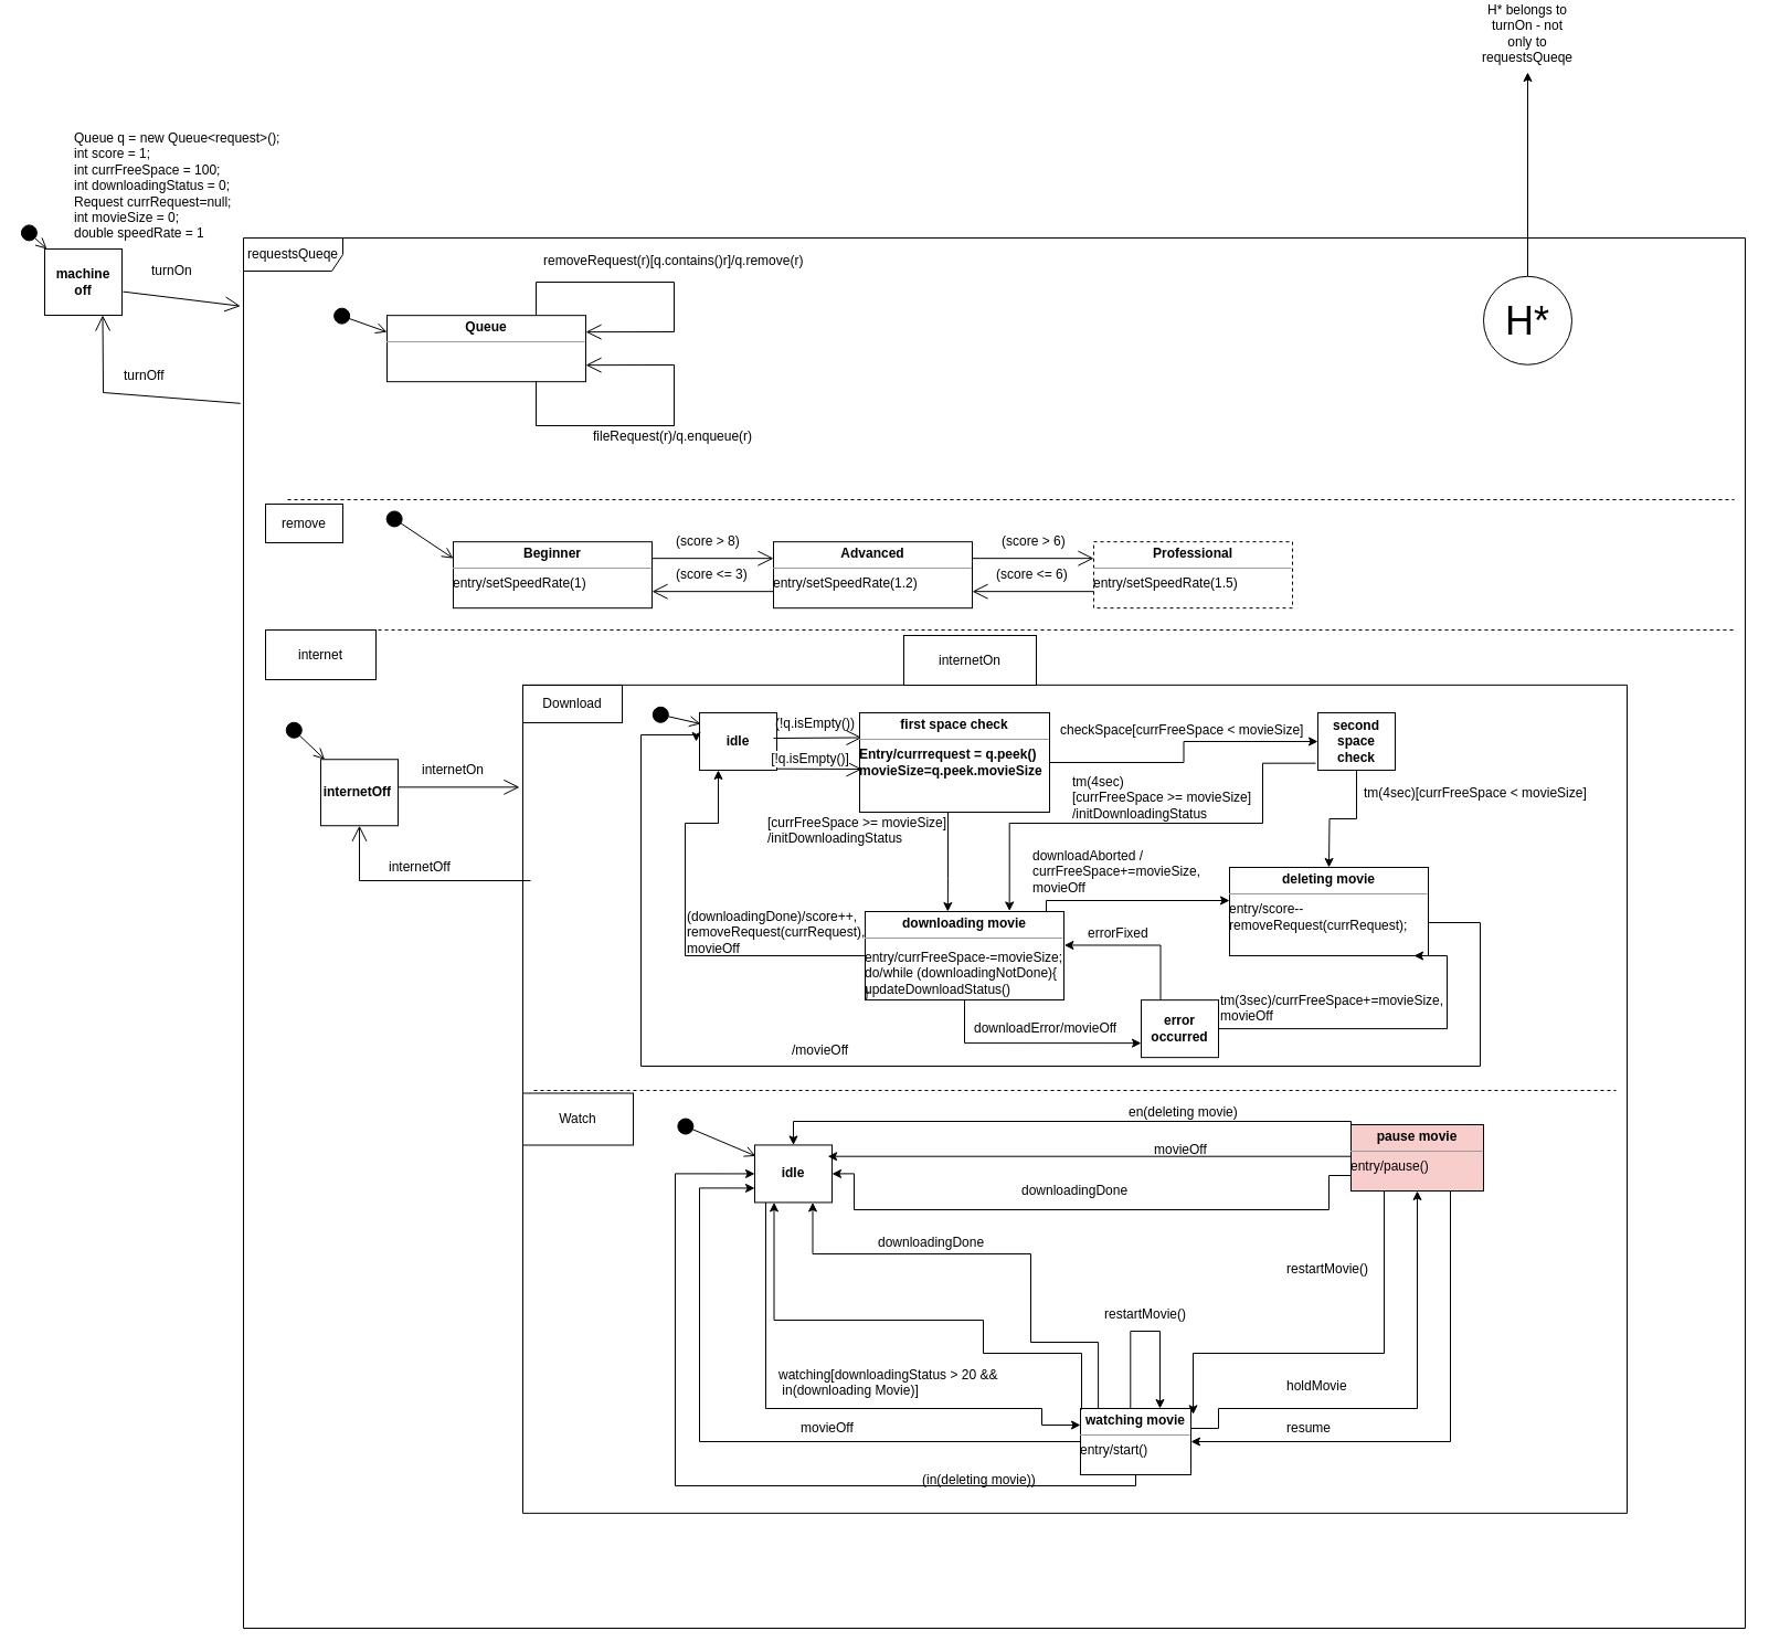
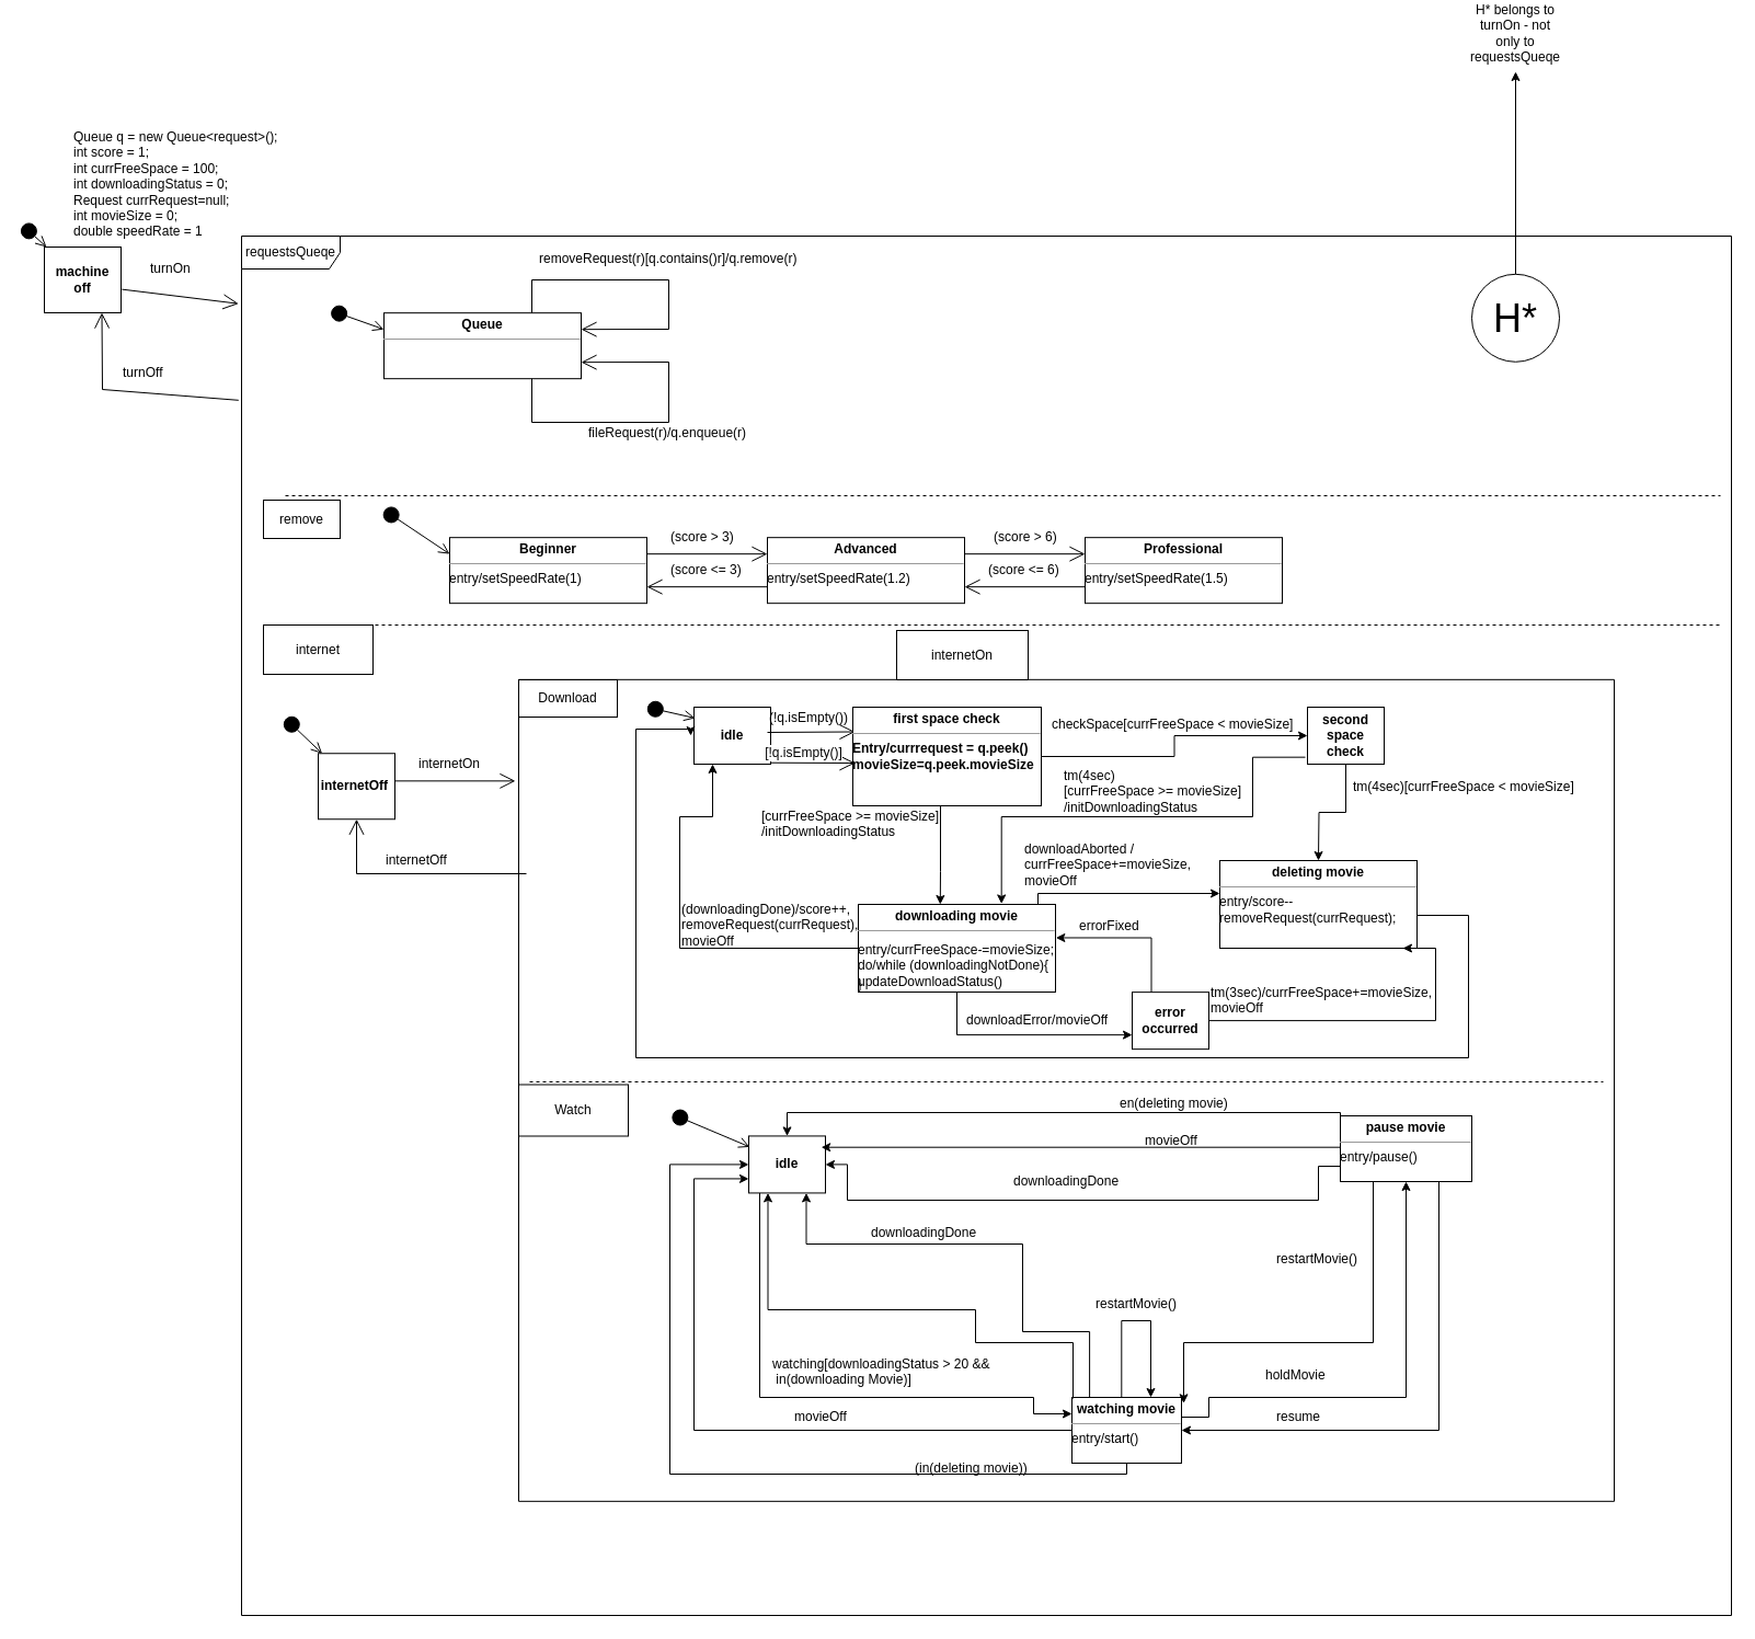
- <mxCell id="23" value="(score &amp;gt; 8)" style="text;html=1;resizable=0;points=[];autosize=1;align=left;verticalAlign=top;spacingTop=-4;" parent="1" vertex="1"><mxGeometry x="610.143" y="480" width="70" height="20" as="geometry" /></mxCell>
+ <mxCell id="23" value="(score &amp;gt; 3)" style="text;html=1;resizable=0;points=[];autosize=1;align=left;verticalAlign=top;spacingTop=-4;" parent="1" vertex="1"><mxGeometry x="610.143" y="480" width="70" height="20" as="geometry" /></mxCell>
- <mxCell id="17" value="&lt;p style=&quot;margin: 0px ; margin-top: 4px ; text-align: center&quot;&gt;&lt;b&gt;Professional&lt;/b&gt;&lt;br&gt;&lt;/p&gt;&lt;hr size=&quot;1&quot;&gt;&lt;div style=&quot;height: 2px&quot;&gt;entry/setSpeedRate(1.5)&lt;/div&gt;" style="verticalAlign=top;align=left;overflow=fill;fontSize=12;fontFamily=Helvetica;html=1;dashed=1;" parent="1" vertex="1"><mxGeometry x="990" y="490.172" width="180" height="60" as="geometry" /></mxCell>
+ <mxCell id="17" value="&lt;p style=&quot;margin: 0px ; margin-top: 4px ; text-align: center&quot;&gt;&lt;b&gt;Professional&lt;/b&gt;&lt;br&gt;&lt;/p&gt;&lt;hr size=&quot;1&quot;&gt;&lt;div style=&quot;height: 2px&quot;&gt;entry/setSpeedRate(1.5)&lt;/div&gt;" style="verticalAlign=top;align=left;overflow=fill;fontSize=12;fontFamily=Helvetica;html=1;" parent="1" vertex="1"><mxGeometry x="990" y="490.172" width="180" height="60" as="geometry" /></mxCell>
- <mxCell id="105" value="/movieOff" style="text;html=1;resizable=0;points=[];autosize=1;align=left;verticalAlign=top;spacingTop=-4;" parent="1" vertex="1"><mxGeometry x="715" y="941" width="70" height="20" as="geometry" /></mxCell>
- <mxCell id="77" value="&lt;p style=&quot;margin: 0px ; margin-top: 4px ; text-align: center&quot;&gt;&lt;b&gt;pause movie&lt;/b&gt;&lt;/p&gt;&lt;hr size=&quot;1&quot;&gt;&lt;div style=&quot;height: 2px&quot;&gt;entry/pause()&lt;/div&gt;" style="verticalAlign=top;align=left;overflow=fill;fontSize=12;fontFamily=Helvetica;html=1;fillColor=#f8cecc;" parent="1" vertex="1"><mxGeometry x="1223" y="1018" width="120" height="60" as="geometry" /></mxCell>
+ <mxCell id="77" value="&lt;p style=&quot;margin: 0px ; margin-top: 4px ; text-align: center&quot;&gt;&lt;b&gt;pause movie&lt;/b&gt;&lt;/p&gt;&lt;hr size=&quot;1&quot;&gt;&lt;div style=&quot;height: 2px&quot;&gt;entry/pause()&lt;/div&gt;" style="verticalAlign=top;align=left;overflow=fill;fontSize=12;fontFamily=Helvetica;html=1;" parent="1" vertex="1"><mxGeometry x="1223" y="1018" width="120" height="60" as="geometry" /></mxCell>
- <mxCell id="69" value="holdMovie&amp;nbsp;" style="text;html=1;resizable=0;points=[];autosize=1;align=left;verticalAlign=top;spacingTop=-4;" parent="1" vertex="1"><mxGeometry x="1163" y="1245" width="70" height="20" as="geometry" /></mxCell>
+ <mxCell id="69" value="holdMovie&amp;nbsp;" style="text;html=1;resizable=0;points=[];autosize=1;align=left;verticalAlign=top;spacingTop=-4;" parent="1" vertex="1"><mxGeometry x="1153" y="1245" width="70" height="20" as="geometry" /></mxCell>
